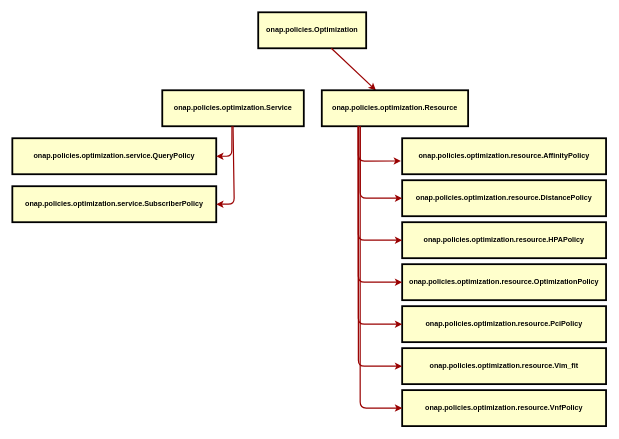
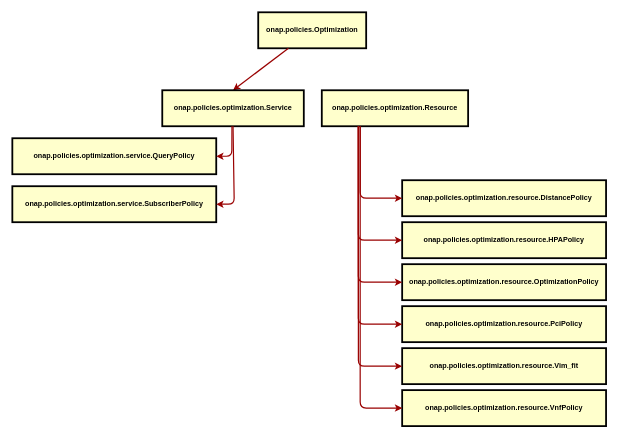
- <mxCell id="3" value="" style="edgeStyle=none;noEdgeStyle=1;strokeColor=#990000;strokeWidth=2;" edge="1" parent="1" source="2" target="5"><mxGeometry width="100" height="100" relative="1" as="geometry"><mxPoint x="530" y="100" as="sourcePoint" /><mxPoint x="518.314" y="146" as="targetPoint" /></mxGeometry></mxCell>
+ <mxCell id="3" value="" style="edgeStyle=none;noEdgeStyle=1;strokeColor=#990000;strokeWidth=2;entryX=0.5;entryY=0;entryDx=0;entryDy=0;" edge="1" parent="1" source="2" target="4"><mxGeometry width="100" height="100" relative="1" as="geometry"><mxPoint x="530" y="100" as="sourcePoint" /><mxPoint x="518.314" y="146" as="targetPoint" /></mxGeometry></mxCell>
- <mxCell id="10" value="onap.policies.optimization.resource.AffinityPolicy" style="whiteSpace=wrap;align=center;verticalAlign=middle;fontStyle=1;strokeWidth=3;fillColor=#FFFFCC" vertex="1" parent="1"><mxGeometry x="670" y="230" width="340" height="60" as="geometry" /></mxCell>
- <mxCell id="17" value="" style="edgeStyle=none;noEdgeStyle=1;strokeColor=#990000;strokeWidth=2;entryX=-0.006;entryY=0.633;entryDx=0;entryDy=0;exitX=0.25;exitY=1;exitDx=0;exitDy=0;entryPerimeter=0;" edge="1" parent="1" source="5" target="10"><mxGeometry width="100" height="100" relative="1" as="geometry"><mxPoint x="398" y="220" as="sourcePoint" /><mxPoint x="370" y="350" as="targetPoint" /><Array as="points"><mxPoint x="597" y="268" /></Array></mxGeometry></mxCell>
